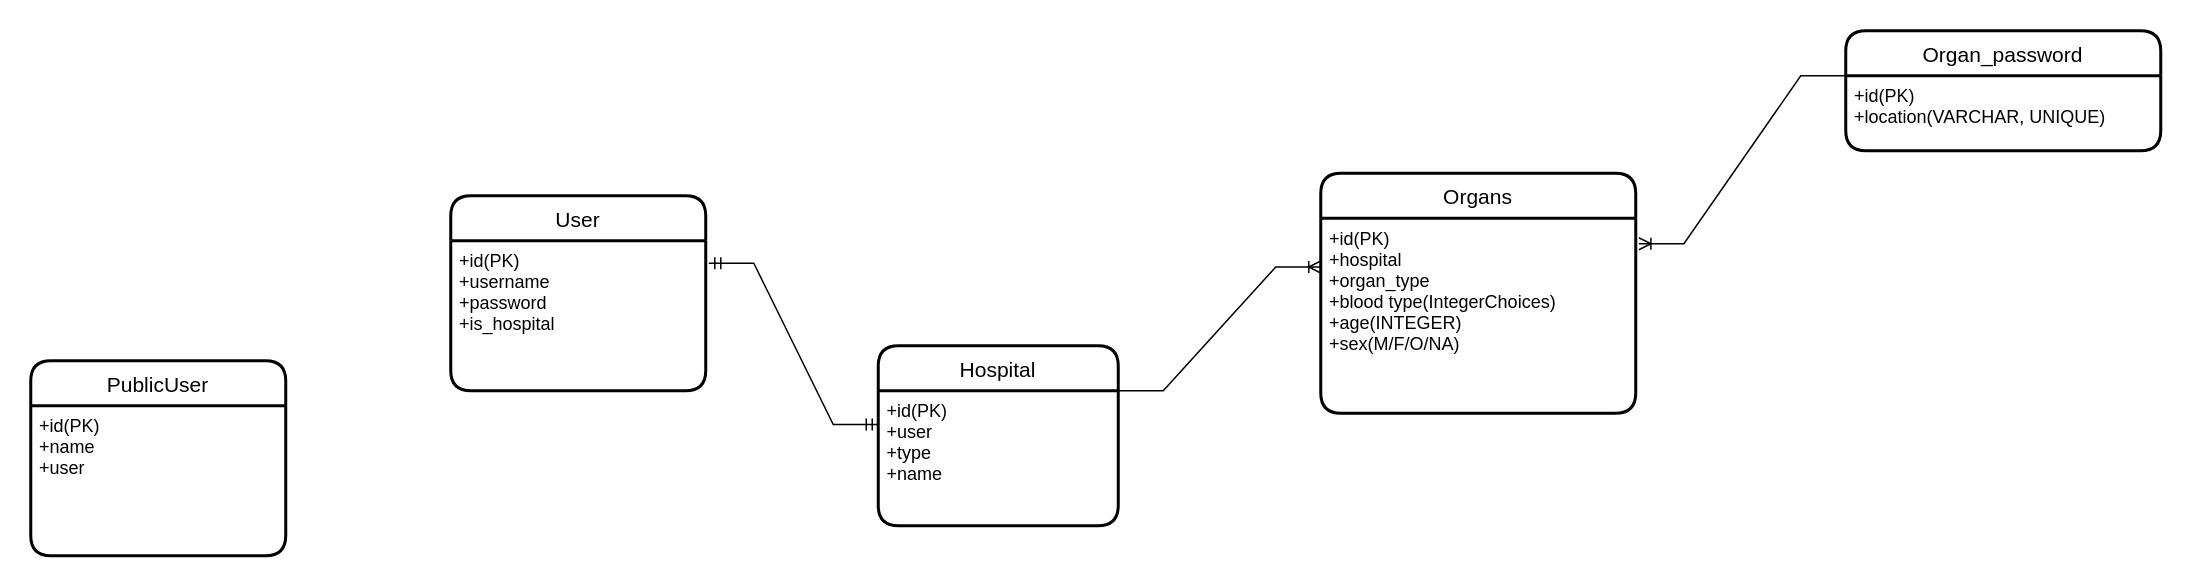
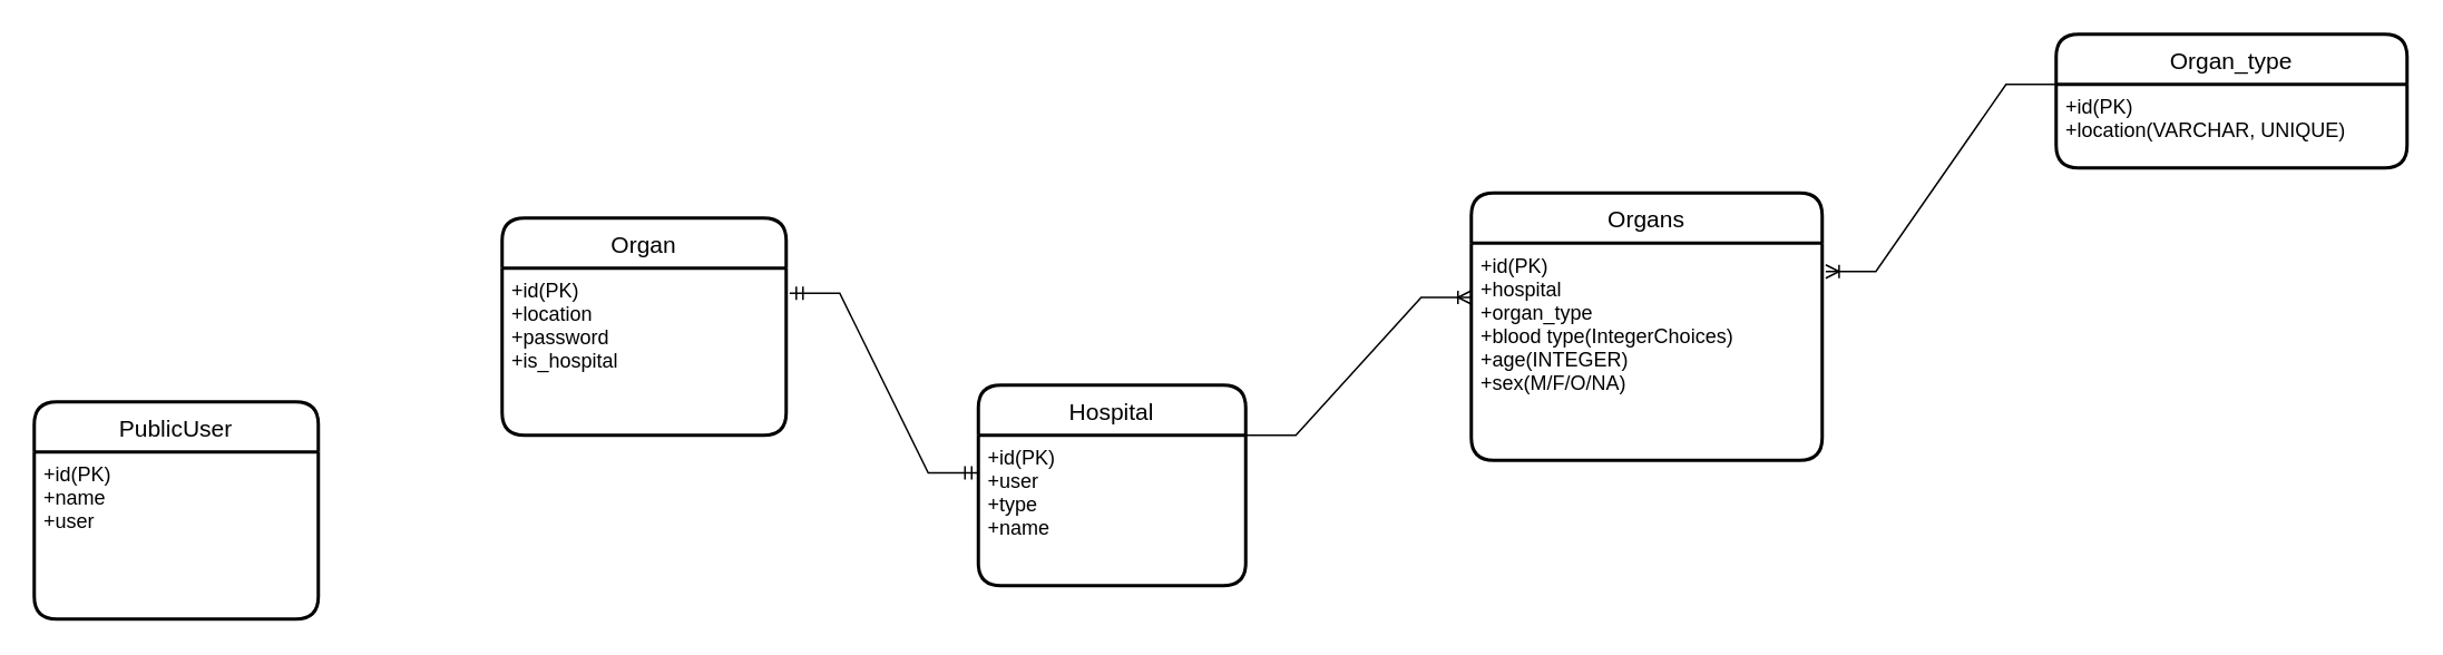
- <mxCell id="12" value="Organ_password" style="swimlane;childLayout=stackLayout;horizontal=1;startSize=30;horizontalStack=0;rounded=1;fontSize=14;fontStyle=0;strokeWidth=2;resizeParent=0;resizeLast=1;shadow=0;dashed=0;align=center;" vertex="1" parent="1"><mxGeometry x="1230" y="20" width="210" height="80" as="geometry" /></mxCell>
+ <mxCell id="12" value="Organ_type" style="swimlane;childLayout=stackLayout;horizontal=1;startSize=30;horizontalStack=0;rounded=1;fontSize=14;fontStyle=0;strokeWidth=2;resizeParent=0;resizeLast=1;shadow=0;dashed=0;align=center;" vertex="1" parent="1"><mxGeometry x="1230" y="20" width="210" height="80" as="geometry" /></mxCell>
- <mxCell id="4" value="User" style="swimlane;childLayout=stackLayout;horizontal=1;startSize=30;horizontalStack=0;rounded=1;fontSize=14;fontStyle=0;strokeWidth=2;resizeParent=0;resizeLast=1;shadow=0;dashed=0;align=center;" parent="1" vertex="1"><mxGeometry x="300" y="130" width="170" height="130" as="geometry" /></mxCell>
+ <mxCell id="4" value="Organ" style="swimlane;childLayout=stackLayout;horizontal=1;startSize=30;horizontalStack=0;rounded=1;fontSize=14;fontStyle=0;strokeWidth=2;resizeParent=0;resizeLast=1;shadow=0;dashed=0;align=center;" parent="1" vertex="1"><mxGeometry x="300" y="130" width="170" height="130" as="geometry" /></mxCell>
- <mxCell id="5" value="+id(PK)&#10;+username&#10;+password&#10;+is_hospital" style="align=left;strokeColor=none;fillColor=none;spacingLeft=4;fontSize=12;verticalAlign=top;resizable=0;rotatable=0;part=1;" parent="4" vertex="1"><mxGeometry y="30" width="170" height="100" as="geometry" /></mxCell>
+ <mxCell id="5" value="+id(PK)&#10;+location&#10;+password&#10;+is_hospital" style="align=left;strokeColor=none;fillColor=none;spacingLeft=4;fontSize=12;verticalAlign=top;resizable=0;rotatable=0;part=1;" parent="4" vertex="1"><mxGeometry y="30" width="170" height="100" as="geometry" /></mxCell>
